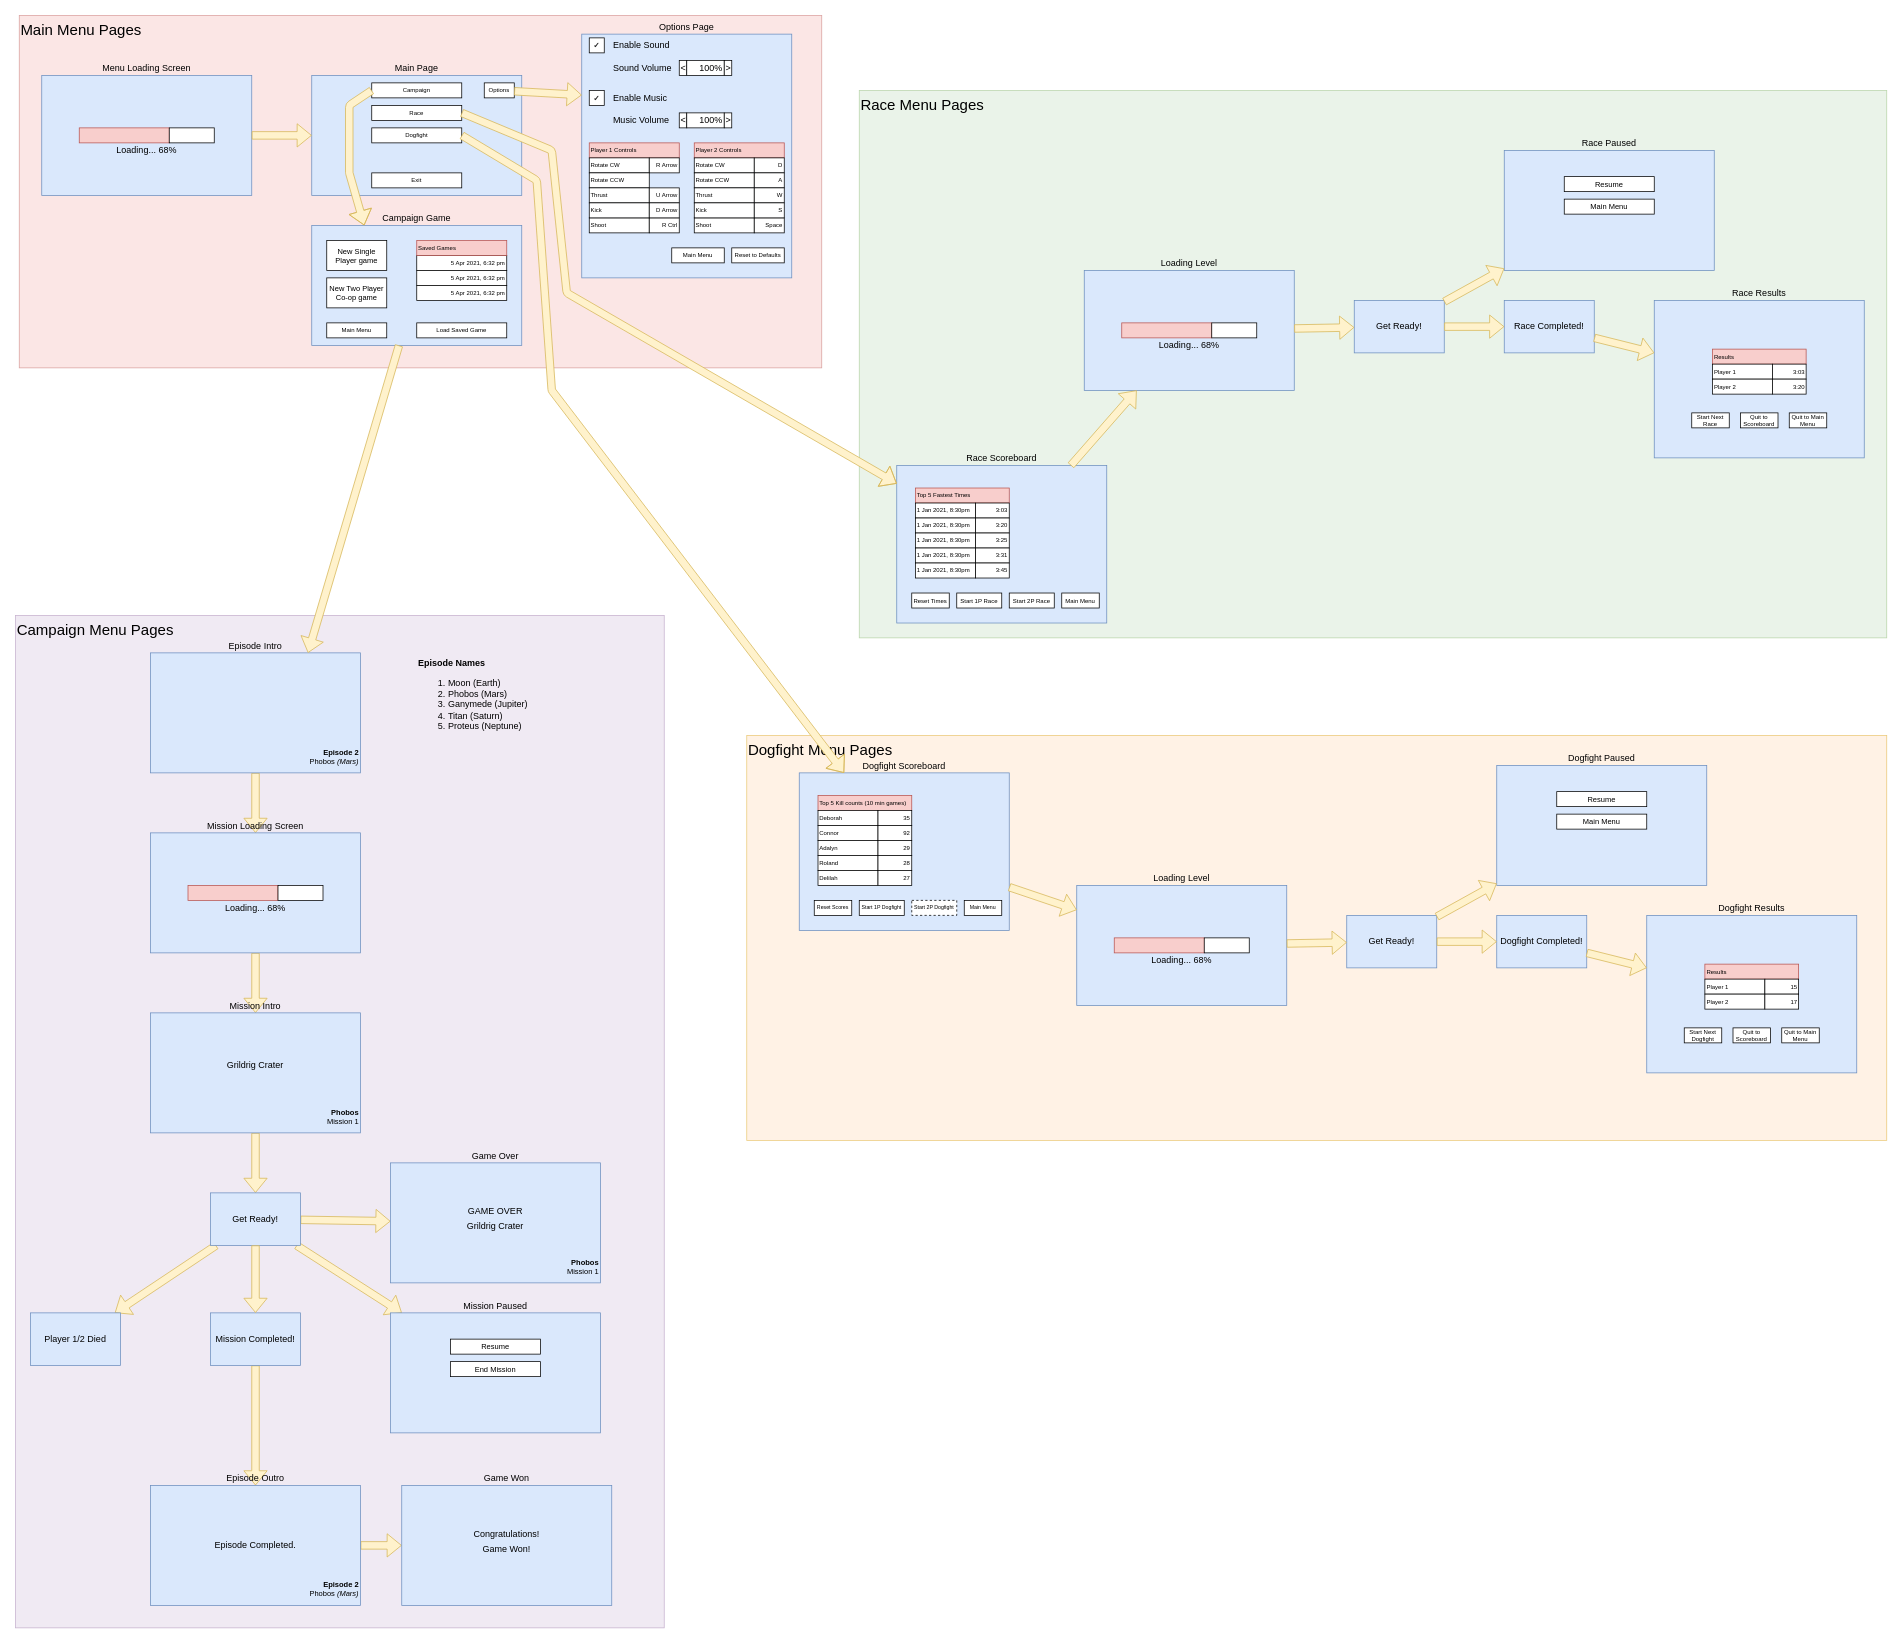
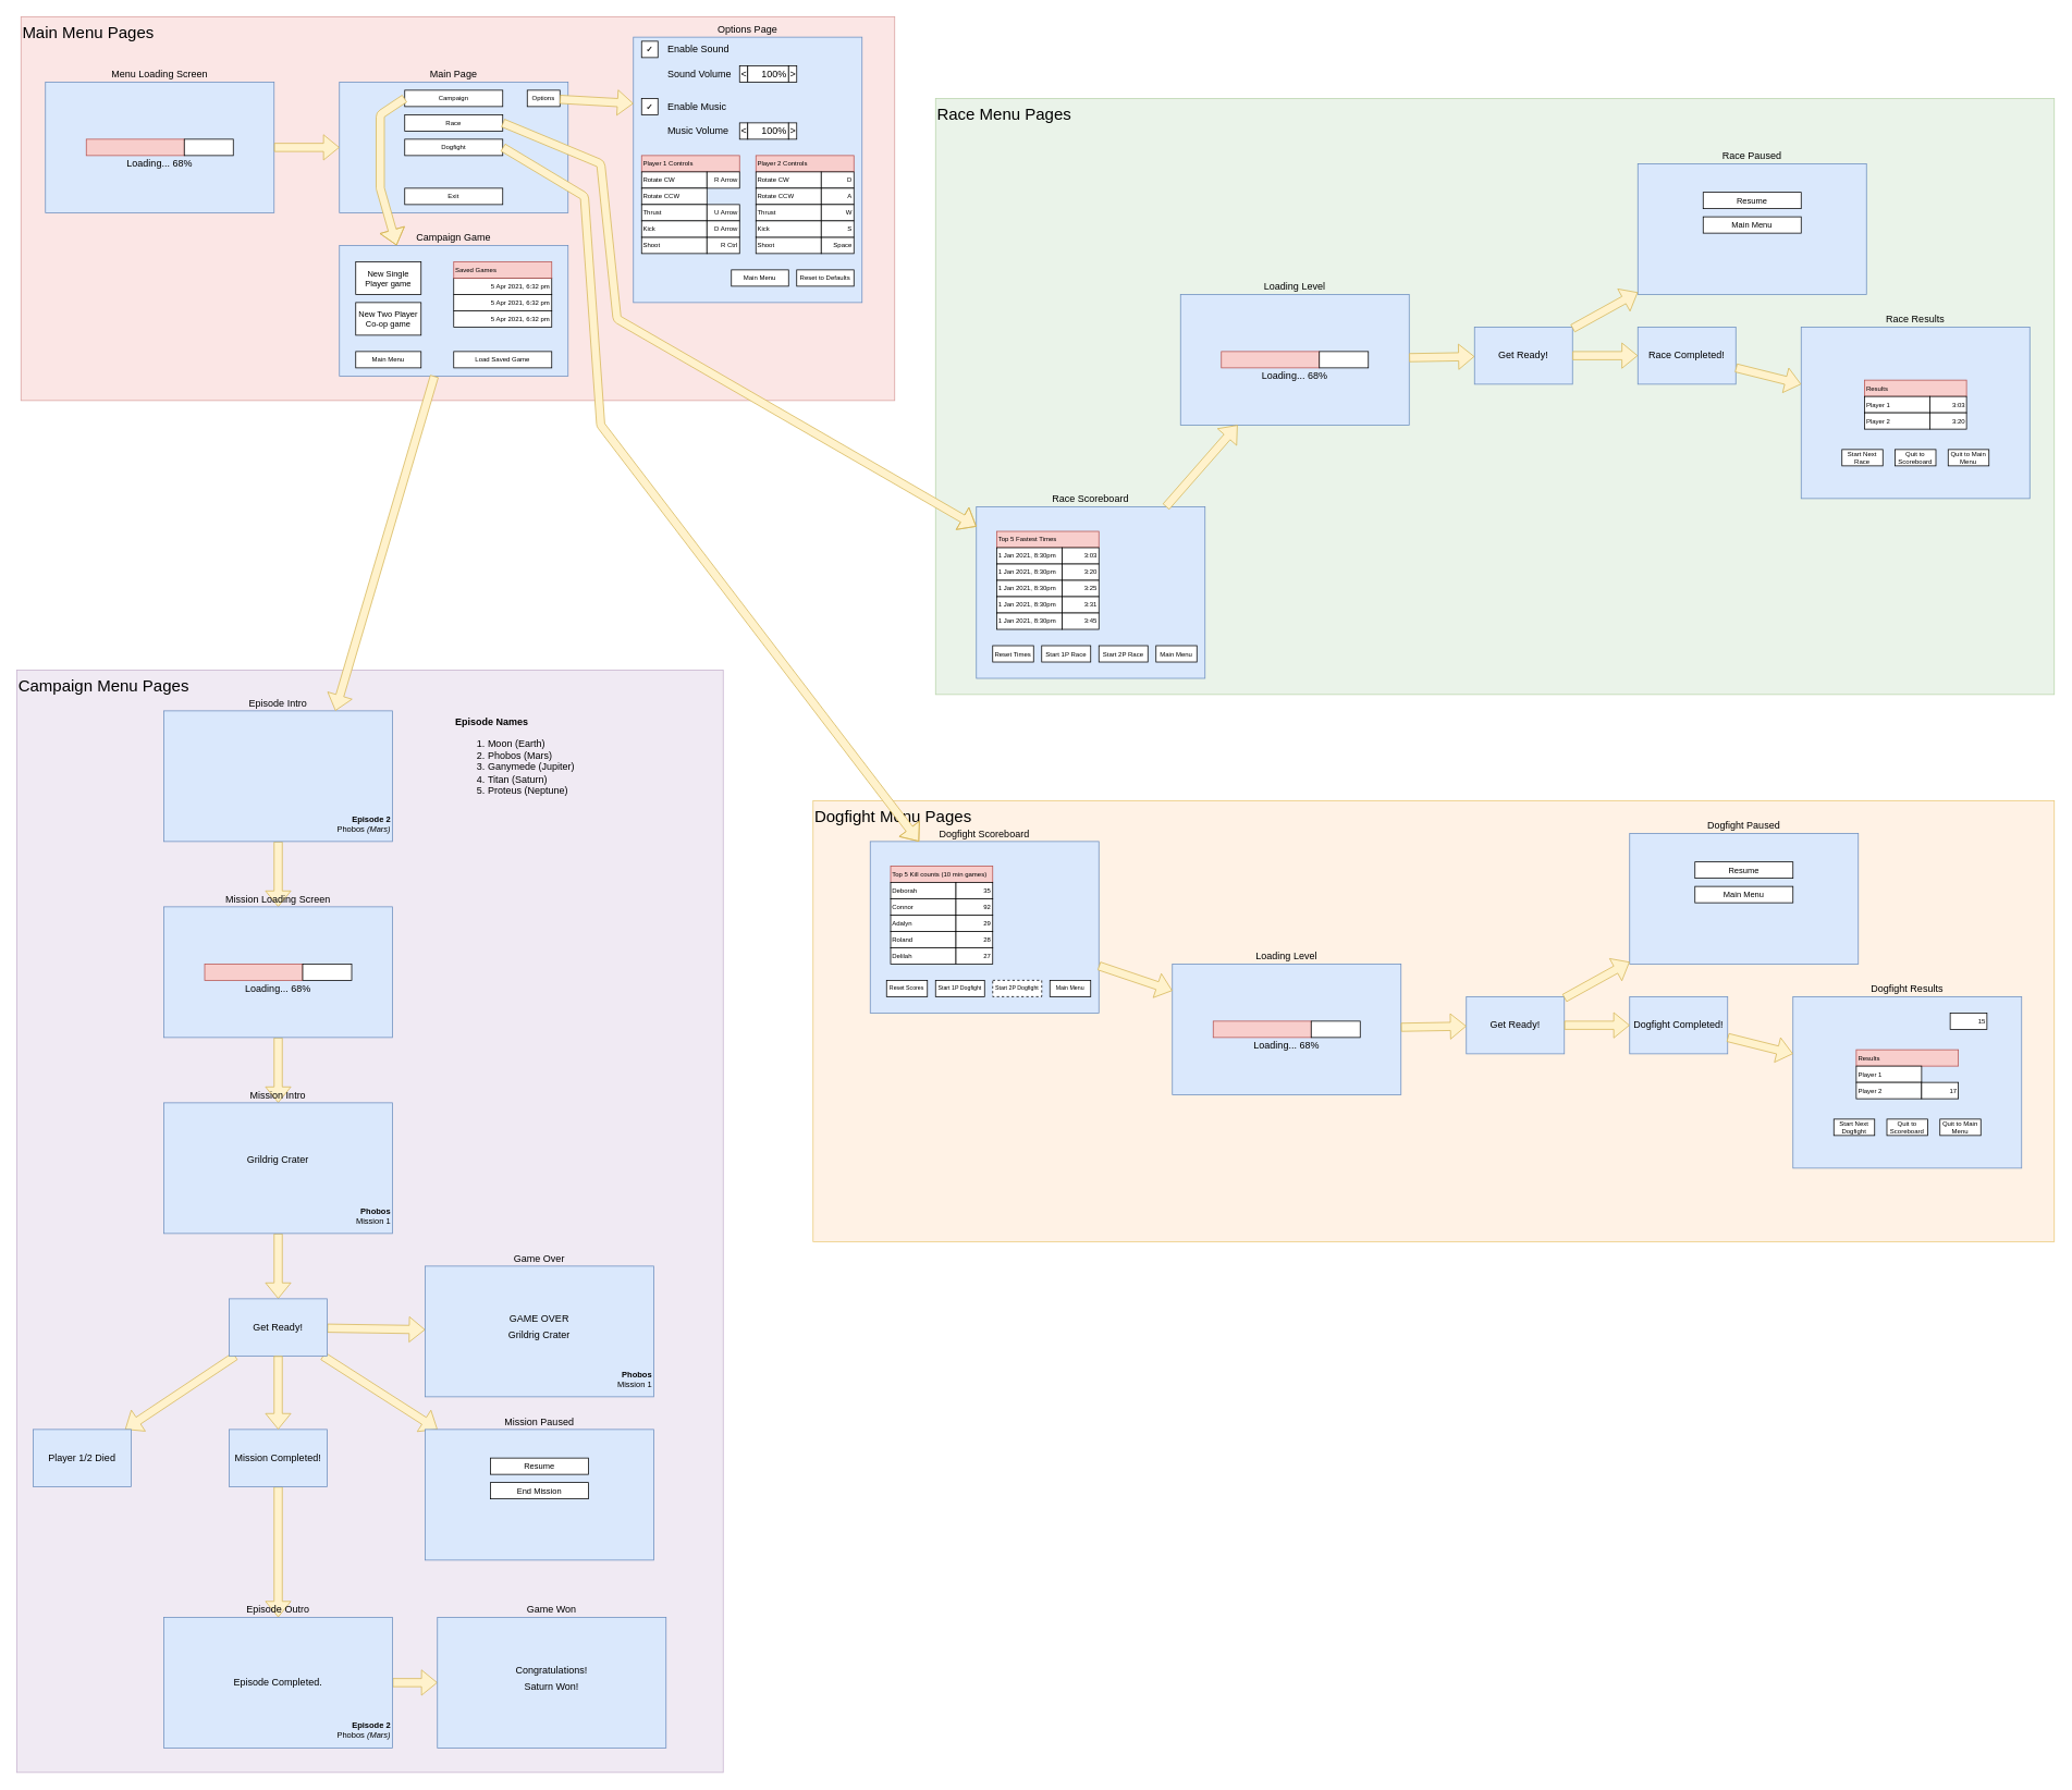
- <mxCell id="138" value="15" style="rounded=0;whiteSpace=wrap;html=1;align=right;fontSize=8;" parent="1" vertex="1"><mxGeometry x="2352.5" y="1305" width="45" height="20" as="geometry" /></mxCell>
+ <mxCell id="138" value="15" style="rounded=0;whiteSpace=wrap;html=1;align=right;fontSize=8;" parent="1" vertex="1"><mxGeometry x="2387.5" y="1240" width="45" height="20" as="geometry" /></mxCell>
- <mxCell id="175" value="&lt;span style=&quot;text-align: right ; font-size: 12px&quot;&gt;Game Won!&lt;/span&gt;" style="text;html=1;strokeColor=none;fillColor=none;align=center;verticalAlign=middle;whiteSpace=wrap;rounded=0;labelBackgroundColor=none;fontSize=12;" parent="1" vertex="1"><mxGeometry x="535" y="2055" width="280" height="20" as="geometry" /></mxCell>
+ <mxCell id="175" value="&lt;span style=&quot;text-align: right ; font-size: 12px&quot;&gt;Saturn Won!&lt;/span&gt;" style="text;html=1;strokeColor=none;fillColor=none;align=center;verticalAlign=middle;whiteSpace=wrap;rounded=0;labelBackgroundColor=none;fontSize=12;" parent="1" vertex="1"><mxGeometry x="535" y="2055" width="280" height="20" as="geometry" /></mxCell>
